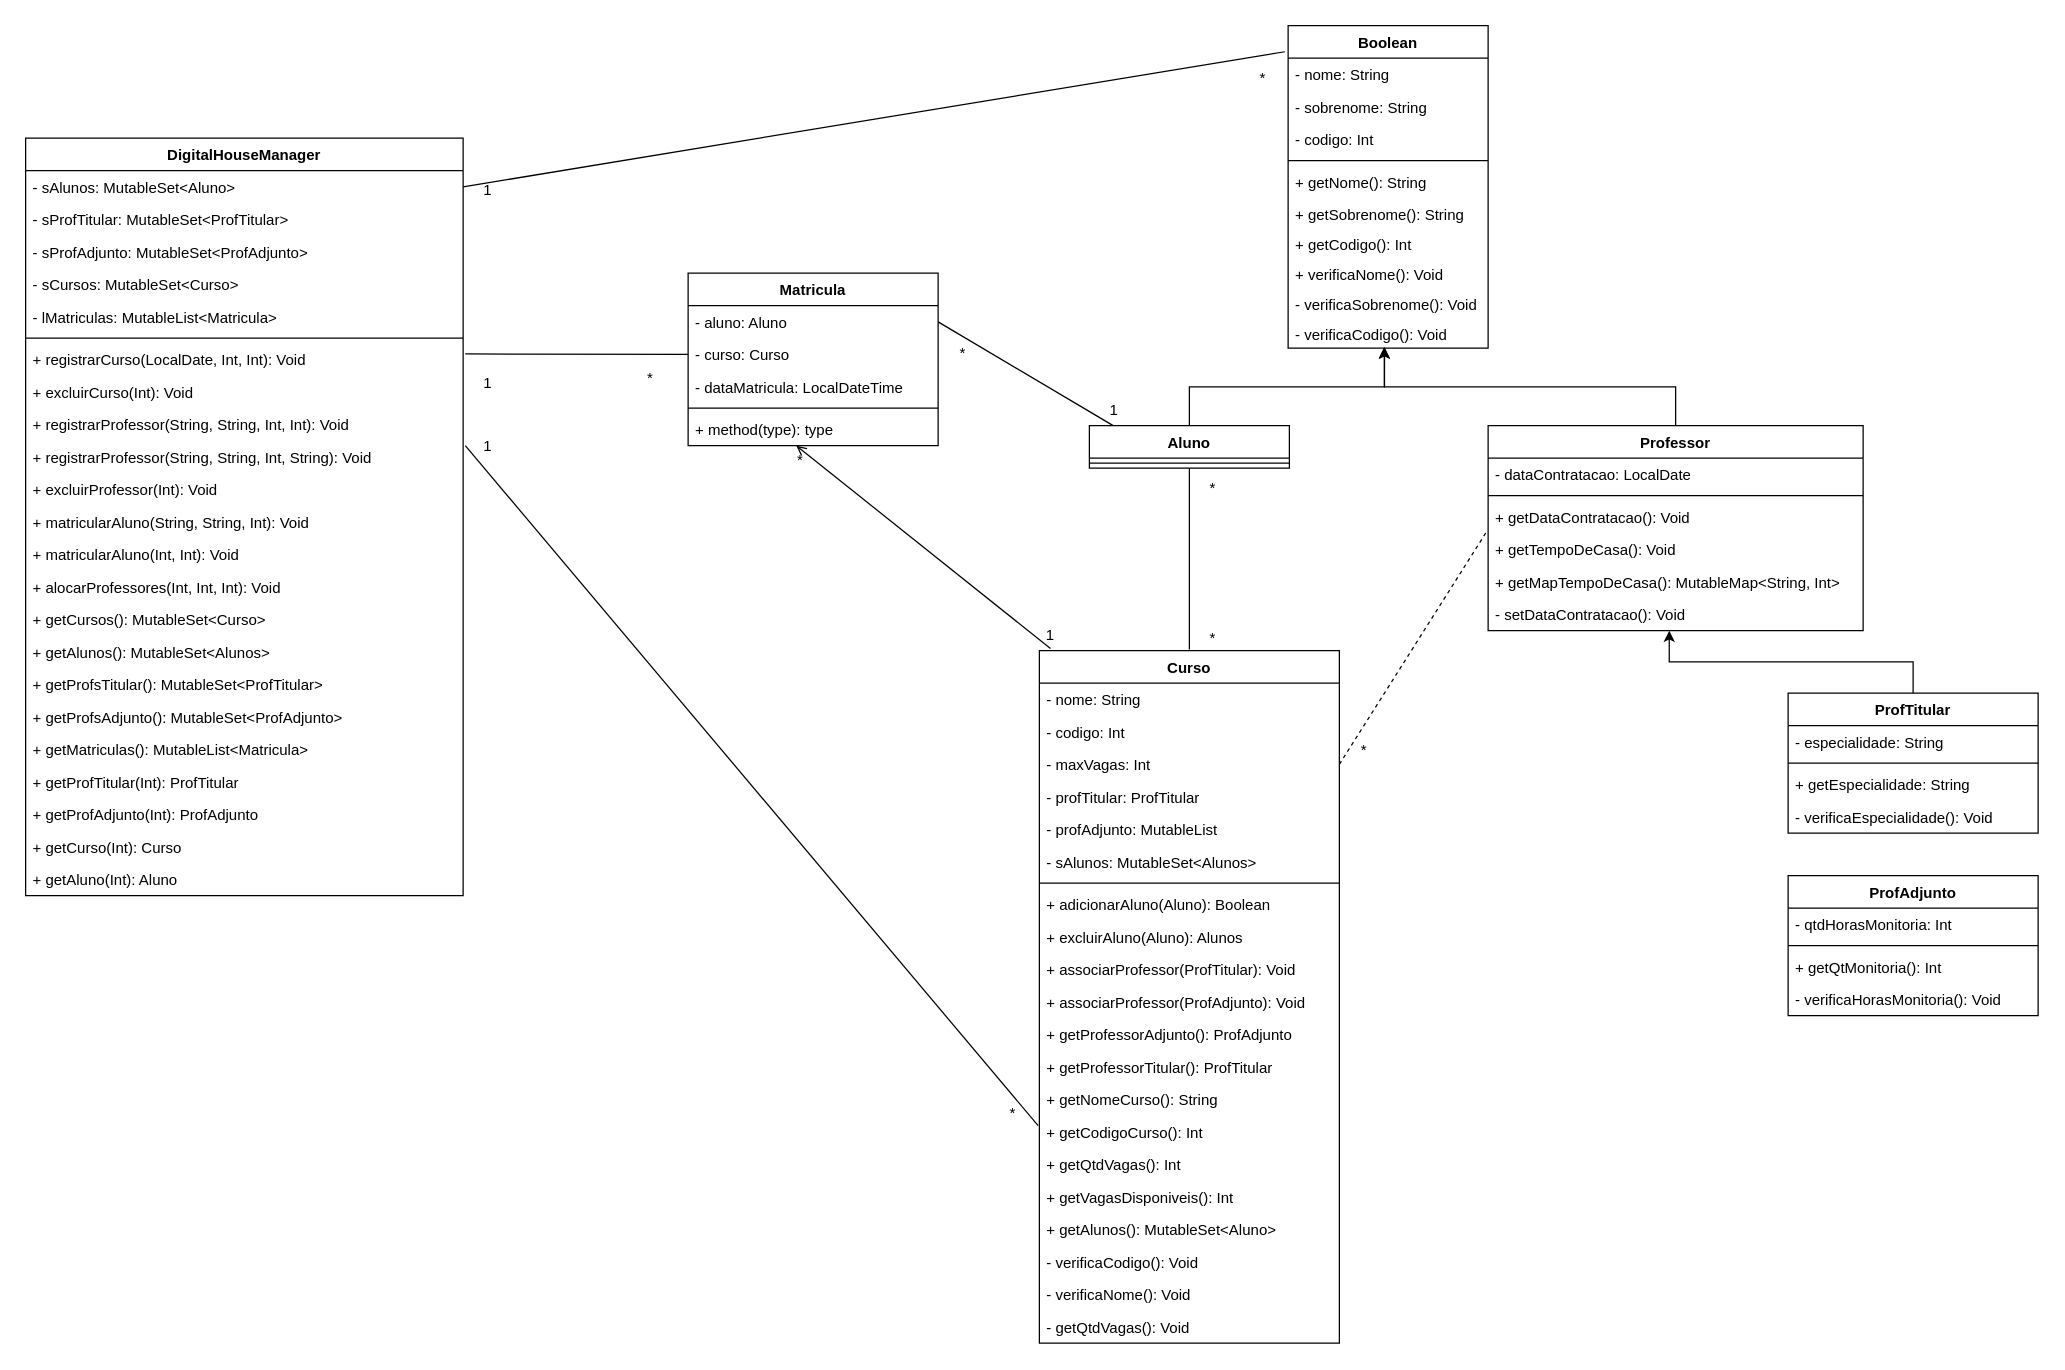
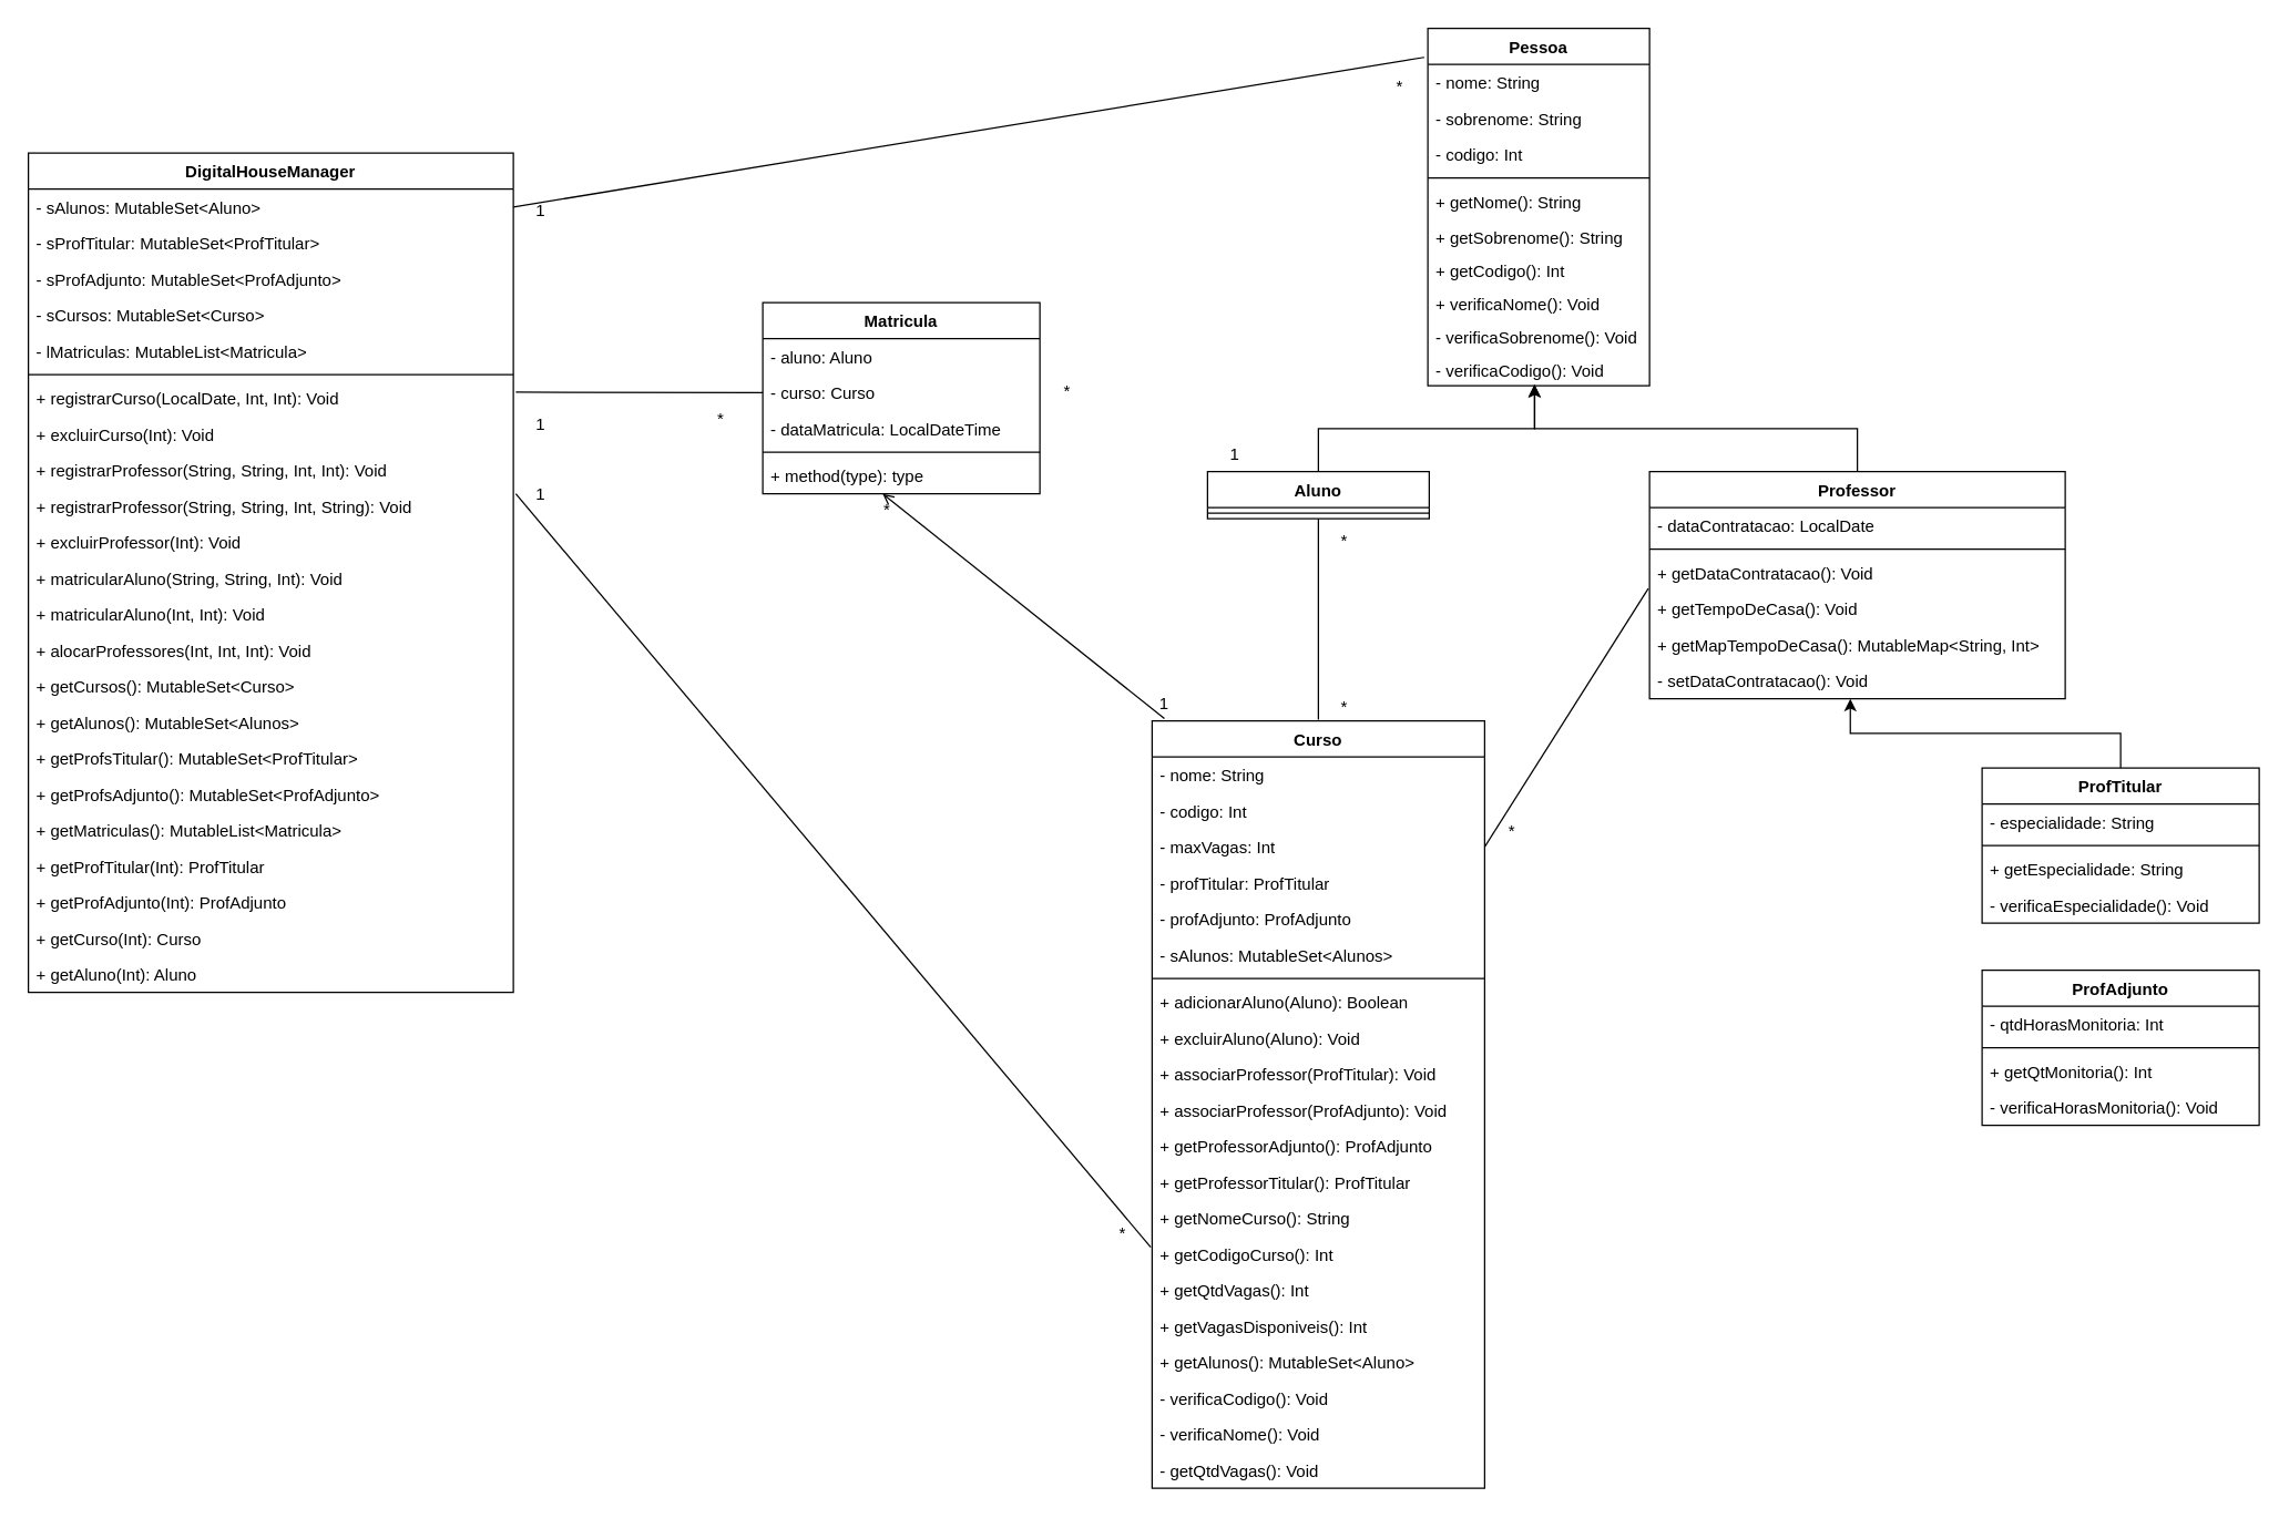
- <mxCell id="3" value="Boolean" style="swimlane;fontStyle=1;align=center;verticalAlign=top;childLayout=stackLayout;horizontal=1;startSize=26;horizontalStack=0;resizeParent=1;resizeParentMax=0;resizeLast=0;collapsible=1;marginBottom=0;" vertex="1" parent="1"><mxGeometry x="1030" y="20" width="160" height="258" as="geometry" /></mxCell>
+ <mxCell id="3" value="Pessoa" style="swimlane;fontStyle=1;align=center;verticalAlign=top;childLayout=stackLayout;horizontal=1;startSize=26;horizontalStack=0;resizeParent=1;resizeParentMax=0;resizeLast=0;collapsible=1;marginBottom=0;" vertex="1" parent="1"><mxGeometry x="1030" y="20" width="160" height="258" as="geometry" /></mxCell>
- <mxCell id="92" value="" style="endArrow=none;html=1;entryX=0.119;entryY=0;entryDx=0;entryDy=0;entryPerimeter=0;exitX=1;exitY=0.5;exitDx=0;exitDy=0;" edge="1" parent="1" source="99" target="14"><mxGeometry width="50" height="50" relative="1" as="geometry"><mxPoint x="800" y="260" as="sourcePoint" /><mxPoint x="850" y="210" as="targetPoint" /></mxGeometry></mxCell>
- <mxCell id="60" value="" style="endArrow=none;html=1;entryX=-0.003;entryY=-0.064;entryDx=0;entryDy=0;entryPerimeter=0;exitX=1;exitY=0.5;exitDx=0;exitDy=0;dashed=1;" edge="1" parent="1" source="38" target="21"><mxGeometry width="50" height="50" relative="1" as="geometry"><mxPoint x="690" y="440" as="sourcePoint" /><mxPoint x="740" y="390" as="targetPoint" /></mxGeometry></mxCell>
+ <mxCell id="60" value="" style="endArrow=none;html=1;entryX=-0.003;entryY=-0.064;entryDx=0;entryDy=0;entryPerimeter=0;exitX=1;exitY=0.5;exitDx=0;exitDy=0;" edge="1" parent="1" source="38" target="21"><mxGeometry width="50" height="50" relative="1" as="geometry"><mxPoint x="690" y="440" as="sourcePoint" /><mxPoint x="740" y="390" as="targetPoint" /></mxGeometry></mxCell>
- <mxCell id="40" value="- profAdjunto: MutableList" style="text;strokeColor=none;fillColor=none;align=left;verticalAlign=top;spacingLeft=4;spacingRight=4;overflow=hidden;rotatable=0;points=[[0,0.5],[1,0.5]];portConstraint=eastwest;" vertex="1" parent="35"><mxGeometry y="130" width="240" height="26" as="geometry" /></mxCell>
+ <mxCell id="40" value="- profAdjunto: ProfAdjunto" style="text;strokeColor=none;fillColor=none;align=left;verticalAlign=top;spacingLeft=4;spacingRight=4;overflow=hidden;rotatable=0;points=[[0,0.5],[1,0.5]];portConstraint=eastwest;" vertex="1" parent="35"><mxGeometry y="130" width="240" height="26" as="geometry" /></mxCell>
- <mxCell id="44" value="+ excluirAluno(Aluno): Alunos" style="text;strokeColor=none;fillColor=none;align=left;verticalAlign=top;spacingLeft=4;spacingRight=4;overflow=hidden;rotatable=0;points=[[0,0.5],[1,0.5]];portConstraint=eastwest;" vertex="1" parent="35"><mxGeometry y="216" width="240" height="26" as="geometry" /></mxCell>
+ <mxCell id="44" value="+ excluirAluno(Aluno): Void" style="text;strokeColor=none;fillColor=none;align=left;verticalAlign=top;spacingLeft=4;spacingRight=4;overflow=hidden;rotatable=0;points=[[0,0.5],[1,0.5]];portConstraint=eastwest;" vertex="1" parent="35"><mxGeometry y="216" width="240" height="26" as="geometry" /></mxCell>
